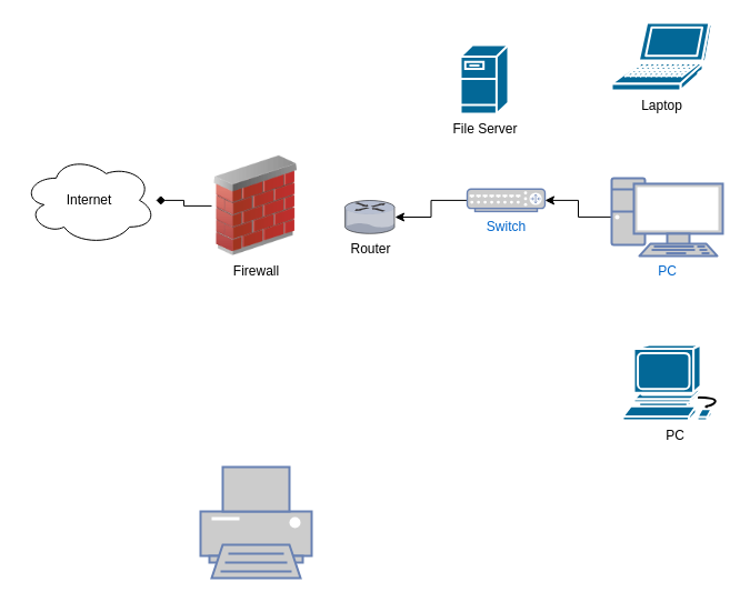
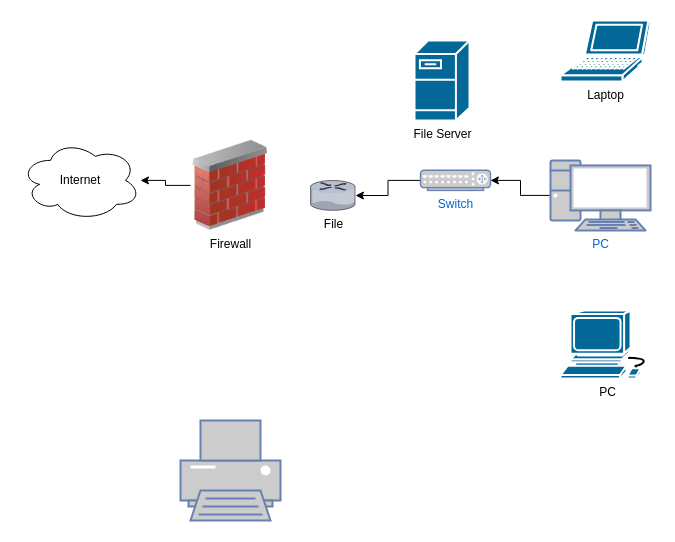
- <mxCell id="11" value="Laptop" style="shape=mxgraph.cisco.computers_and_peripherals.laptop;html=1;pointerEvents=1;dashed=0;fillColor=#036897;strokeColor=#ffffff;strokeWidth=2;verticalLabelPosition=bottom;verticalAlign=top;align=center;outlineConnect=0;fontColor=default;" vertex="1" parent="1"><mxGeometry x="550" y="20" width="90" height="61" as="geometry" /></mxCell>
+ <mxCell id="11" value="Laptop" style="shape=mxgraph.cisco.computers_and_peripherals.laptop;html=1;pointerEvents=1;dashed=0;fillColor=#036897;strokeColor=#ffffff;strokeWidth=2;verticalLabelPosition=bottom;verticalAlign=top;align=center;outlineConnect=0;fontColor=default;" vertex="1" parent="1"><mxGeometry x="560" y="20" width="90" height="61" as="geometry" /></mxCell>
- <mxCell id="8" value="File Server" style="shape=mxgraph.cisco.servers.fileserver;html=1;pointerEvents=1;dashed=0;fillColor=#036897;strokeColor=#ffffff;strokeWidth=2;verticalLabelPosition=bottom;verticalAlign=top;align=center;outlineConnect=0;fontColor=default;" vertex="1" parent="1"><mxGeometry x="414" y="40" width="43" height="62" as="geometry" /></mxCell>
+ <mxCell id="8" value="File Server" style="shape=mxgraph.cisco.servers.fileserver;html=1;pointerEvents=1;dashed=0;fillColor=#036897;strokeColor=#ffffff;strokeWidth=2;verticalLabelPosition=bottom;verticalAlign=top;align=center;outlineConnect=0;fontColor=default;" vertex="1" parent="1"><mxGeometry x="414" y="40" width="55" height="80" as="geometry" /></mxCell>
- <mxCell id="3" value="" style="edgeStyle=orthogonalEdgeStyle;rounded=0;orthogonalLoop=1;jettySize=auto;html=1;fontColor=default;endArrow=diamond;" edge="1" parent="1" source="4" target="2"><mxGeometry relative="1" as="geometry" /></mxCell>
+ <mxCell id="3" value="" style="edgeStyle=orthogonalEdgeStyle;rounded=0;orthogonalLoop=1;jettySize=auto;html=1;fontColor=default;" edge="1" parent="1" source="4" target="2"><mxGeometry relative="1" as="geometry" /></mxCell>
- <mxCell id="5" value="Router" style="verticalLabelPosition=bottom;sketch=0;aspect=fixed;html=1;verticalAlign=top;strokeColor=none;align=center;outlineConnect=0;shape=mxgraph.citrix.router;fontColor=default;fillColor=default;" vertex="1" parent="1"><mxGeometry x="310" y="180" width="45" height="29.86" as="geometry" /></mxCell>
+ <mxCell id="5" value="File" style="verticalLabelPosition=bottom;sketch=0;aspect=fixed;html=1;verticalAlign=top;strokeColor=none;align=center;outlineConnect=0;shape=mxgraph.citrix.router;fontColor=default;fillColor=default;" vertex="1" parent="1"><mxGeometry x="310" y="180" width="45" height="29.86" as="geometry" /></mxCell>
